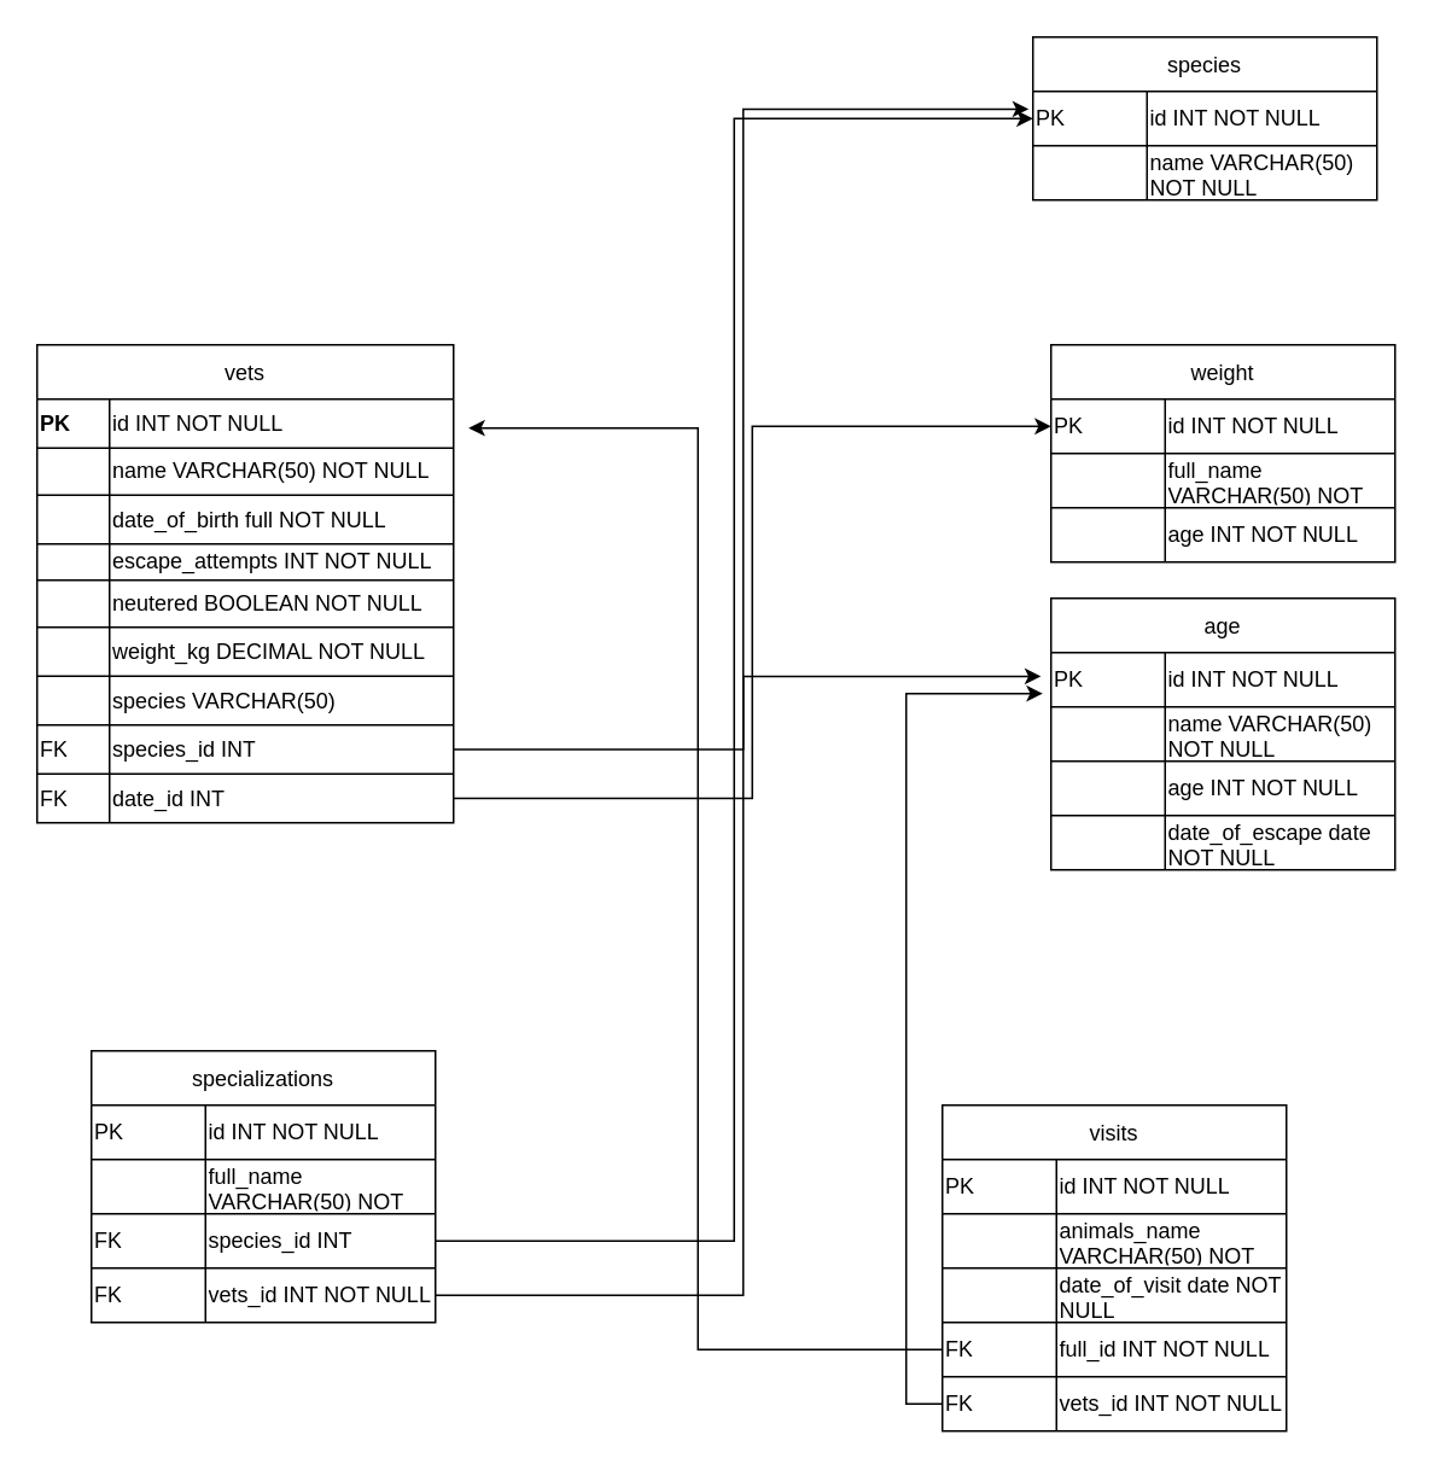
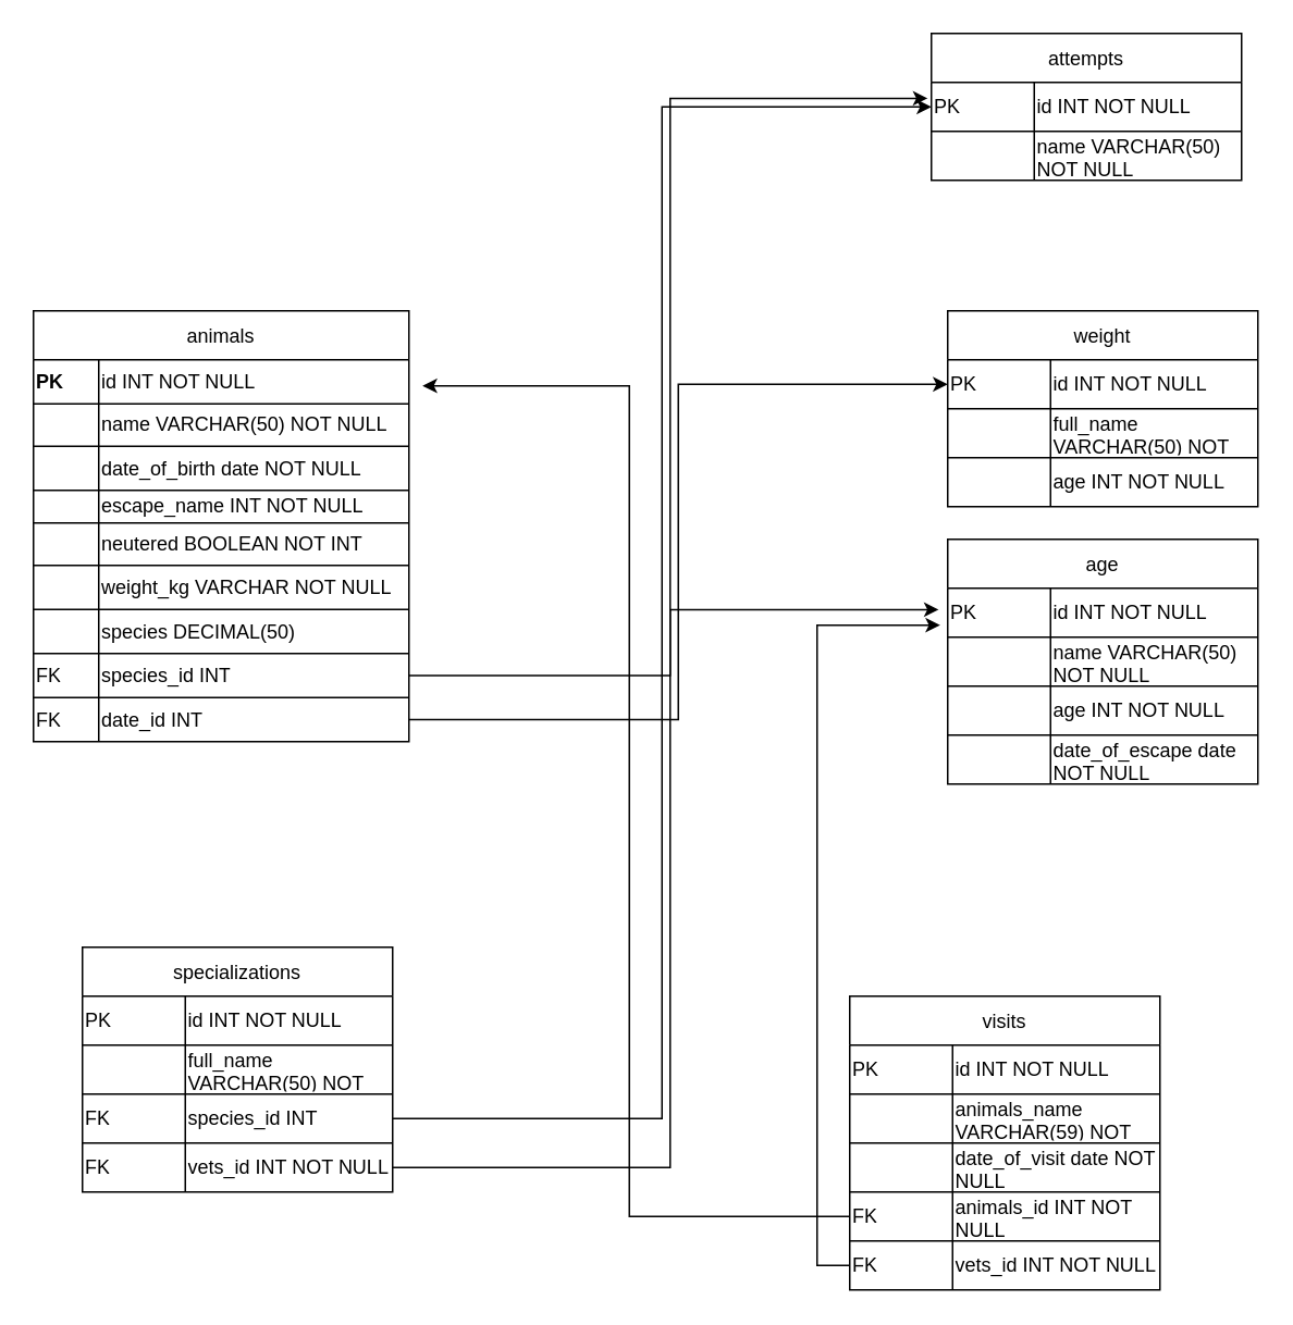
- <mxCell id="82" value="species" style="shape=table;startSize=30;container=1;collapsible=0;childLayout=tableLayout;align=center;" vertex="1" parent="1"><mxGeometry x="570" y="20" width="190" height="90" as="geometry" /></mxCell>
+ <mxCell id="82" value="attempts" style="shape=table;startSize=30;container=1;collapsible=0;childLayout=tableLayout;align=center;" vertex="1" parent="1"><mxGeometry x="570" y="20" width="190" height="90" as="geometry" /></mxCell>
- <mxCell id="2" value="vets" style="shape=table;startSize=30;container=1;collapsible=0;childLayout=tableLayout;align=center;" vertex="1" parent="1"><mxGeometry x="20" y="190" width="230" height="264" as="geometry" /></mxCell>
+ <mxCell id="2" value="animals" style="shape=table;startSize=30;container=1;collapsible=0;childLayout=tableLayout;align=center;" vertex="1" parent="1"><mxGeometry x="20" y="190" width="230" height="264" as="geometry" /></mxCell>
- <mxCell id="11" value="date_of_birth full NOT NULL" style="shape=partialRectangle;html=1;whiteSpace=wrap;connectable=0;overflow=hidden;fillColor=none;top=0;left=0;bottom=0;right=0;pointerEvents=1;align=left;" vertex="1" parent="9"><mxGeometry x="40" width="190" height="27" as="geometry"><mxRectangle width="190" height="27" as="alternateBounds" /></mxGeometry></mxCell>
+ <mxCell id="11" value="date_of_birth date NOT NULL" style="shape=partialRectangle;html=1;whiteSpace=wrap;connectable=0;overflow=hidden;fillColor=none;top=0;left=0;bottom=0;right=0;pointerEvents=1;align=left;" vertex="1" parent="9"><mxGeometry x="40" width="190" height="27" as="geometry"><mxRectangle width="190" height="27" as="alternateBounds" /></mxGeometry></mxCell>
- <mxCell id="14" value="escape_attempts INT NOT NULL" style="shape=partialRectangle;html=1;whiteSpace=wrap;connectable=0;overflow=hidden;fillColor=none;top=0;left=0;bottom=0;right=0;pointerEvents=1;align=left;" vertex="1" parent="12"><mxGeometry x="40" width="190" height="20" as="geometry"><mxRectangle width="190" height="20" as="alternateBounds" /></mxGeometry></mxCell>
+ <mxCell id="14" value="escape_name INT NOT NULL" style="shape=partialRectangle;html=1;whiteSpace=wrap;connectable=0;overflow=hidden;fillColor=none;top=0;left=0;bottom=0;right=0;pointerEvents=1;align=left;" vertex="1" parent="12"><mxGeometry x="40" width="190" height="20" as="geometry"><mxRectangle width="190" height="20" as="alternateBounds" /></mxGeometry></mxCell>
- <mxCell id="17" value="neutered BOOLEAN NOT NULL" style="shape=partialRectangle;html=1;whiteSpace=wrap;connectable=0;overflow=hidden;fillColor=none;top=0;left=0;bottom=0;right=0;pointerEvents=1;align=left;" vertex="1" parent="15"><mxGeometry x="40" width="190" height="26" as="geometry"><mxRectangle width="190" height="26" as="alternateBounds" /></mxGeometry></mxCell>
+ <mxCell id="17" value="neutered BOOLEAN NOT INT" style="shape=partialRectangle;html=1;whiteSpace=wrap;connectable=0;overflow=hidden;fillColor=none;top=0;left=0;bottom=0;right=0;pointerEvents=1;align=left;" vertex="1" parent="15"><mxGeometry x="40" width="190" height="26" as="geometry"><mxRectangle width="190" height="26" as="alternateBounds" /></mxGeometry></mxCell>
- <mxCell id="20" value="weight_kg DECIMAL NOT NULL" style="shape=partialRectangle;html=1;whiteSpace=wrap;connectable=0;overflow=hidden;fillColor=none;top=0;left=0;bottom=0;right=0;pointerEvents=1;align=left;" vertex="1" parent="18"><mxGeometry x="40" width="190" height="27" as="geometry"><mxRectangle width="190" height="27" as="alternateBounds" /></mxGeometry></mxCell>
+ <mxCell id="20" value="weight_kg VARCHAR NOT NULL" style="shape=partialRectangle;html=1;whiteSpace=wrap;connectable=0;overflow=hidden;fillColor=none;top=0;left=0;bottom=0;right=0;pointerEvents=1;align=left;" vertex="1" parent="18"><mxGeometry x="40" width="190" height="27" as="geometry"><mxRectangle width="190" height="27" as="alternateBounds" /></mxGeometry></mxCell>
- <mxCell id="23" value="species VARCHAR(50)" style="shape=partialRectangle;html=1;whiteSpace=wrap;connectable=0;overflow=hidden;fillColor=none;top=0;left=0;bottom=0;right=0;pointerEvents=1;align=left;" vertex="1" parent="21"><mxGeometry x="40" width="190" height="27" as="geometry"><mxRectangle width="190" height="27" as="alternateBounds" /></mxGeometry></mxCell>
+ <mxCell id="23" value="species DECIMAL(50)" style="shape=partialRectangle;html=1;whiteSpace=wrap;connectable=0;overflow=hidden;fillColor=none;top=0;left=0;bottom=0;right=0;pointerEvents=1;align=left;" vertex="1" parent="21"><mxGeometry x="40" width="190" height="27" as="geometry"><mxRectangle width="190" height="27" as="alternateBounds" /></mxGeometry></mxCell>
- <mxCell id="72" value="animals_name VARCHAR(50) NOT NULL" style="shape=partialRectangle;html=1;whiteSpace=wrap;connectable=0;overflow=hidden;fillColor=none;top=0;left=0;bottom=0;right=0;pointerEvents=1;align=left;" vertex="1" parent="70"><mxGeometry x="63" width="127" height="30" as="geometry"><mxRectangle width="127" height="30" as="alternateBounds" /></mxGeometry></mxCell>
+ <mxCell id="72" value="animals_name VARCHAR(59) NOT NULL" style="shape=partialRectangle;html=1;whiteSpace=wrap;connectable=0;overflow=hidden;fillColor=none;top=0;left=0;bottom=0;right=0;pointerEvents=1;align=left;" vertex="1" parent="70"><mxGeometry x="63" width="127" height="30" as="geometry"><mxRectangle width="127" height="30" as="alternateBounds" /></mxGeometry></mxCell>
- <mxCell id="78" value="full_id INT NOT NULL" style="shape=partialRectangle;html=1;whiteSpace=wrap;connectable=0;overflow=hidden;fillColor=none;top=0;left=0;bottom=0;right=0;pointerEvents=1;align=left;" vertex="1" parent="76"><mxGeometry x="63" width="127" height="30" as="geometry"><mxRectangle width="127" height="30" as="alternateBounds" /></mxGeometry></mxCell>
+ <mxCell id="78" value="animals_id INT NOT NULL" style="shape=partialRectangle;html=1;whiteSpace=wrap;connectable=0;overflow=hidden;fillColor=none;top=0;left=0;bottom=0;right=0;pointerEvents=1;align=left;" vertex="1" parent="76"><mxGeometry x="63" width="127" height="30" as="geometry"><mxRectangle width="127" height="30" as="alternateBounds" /></mxGeometry></mxCell>
